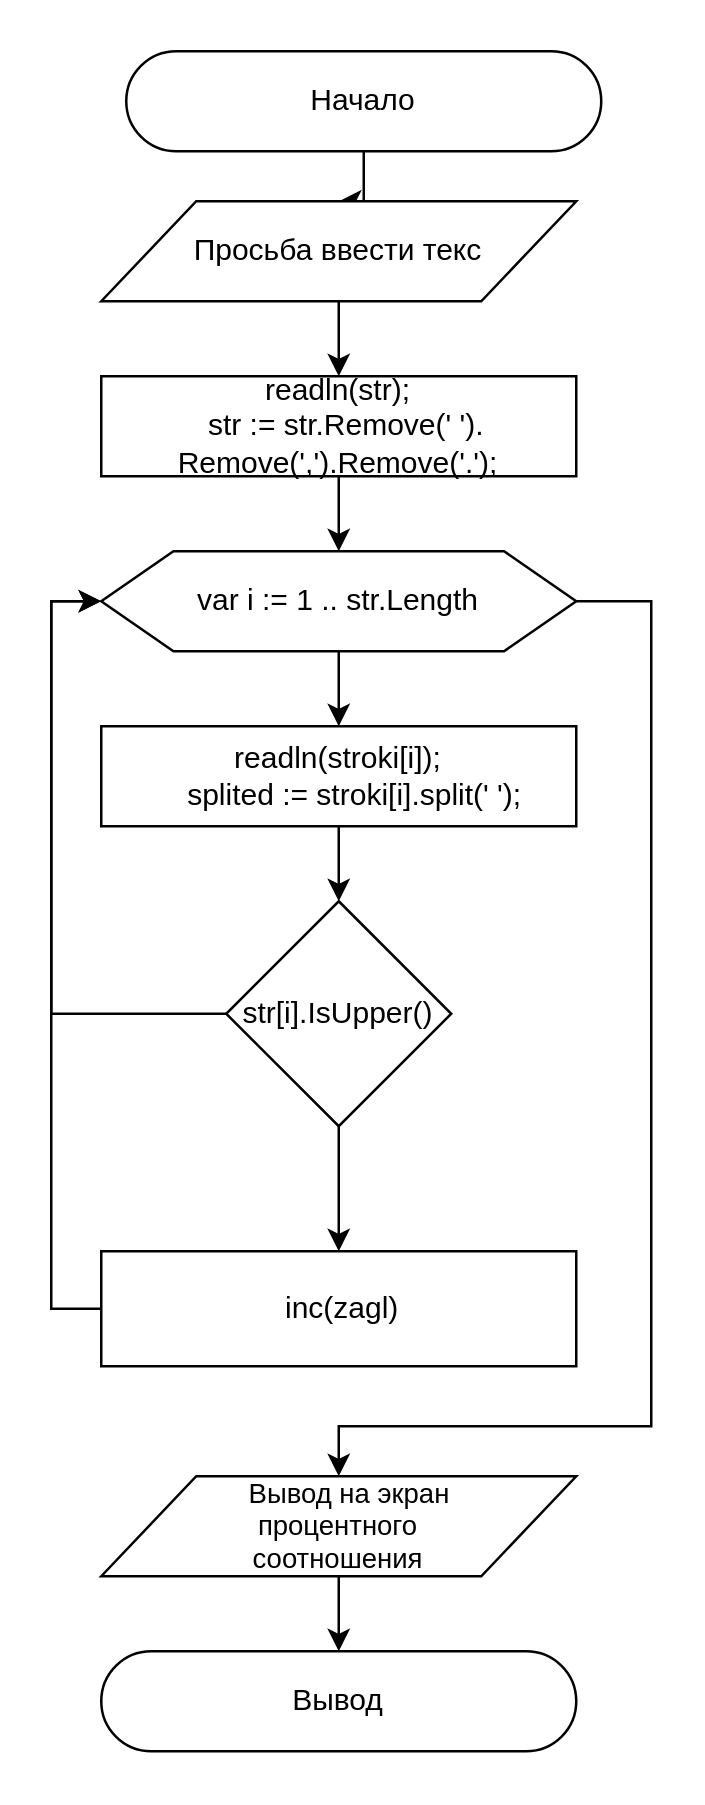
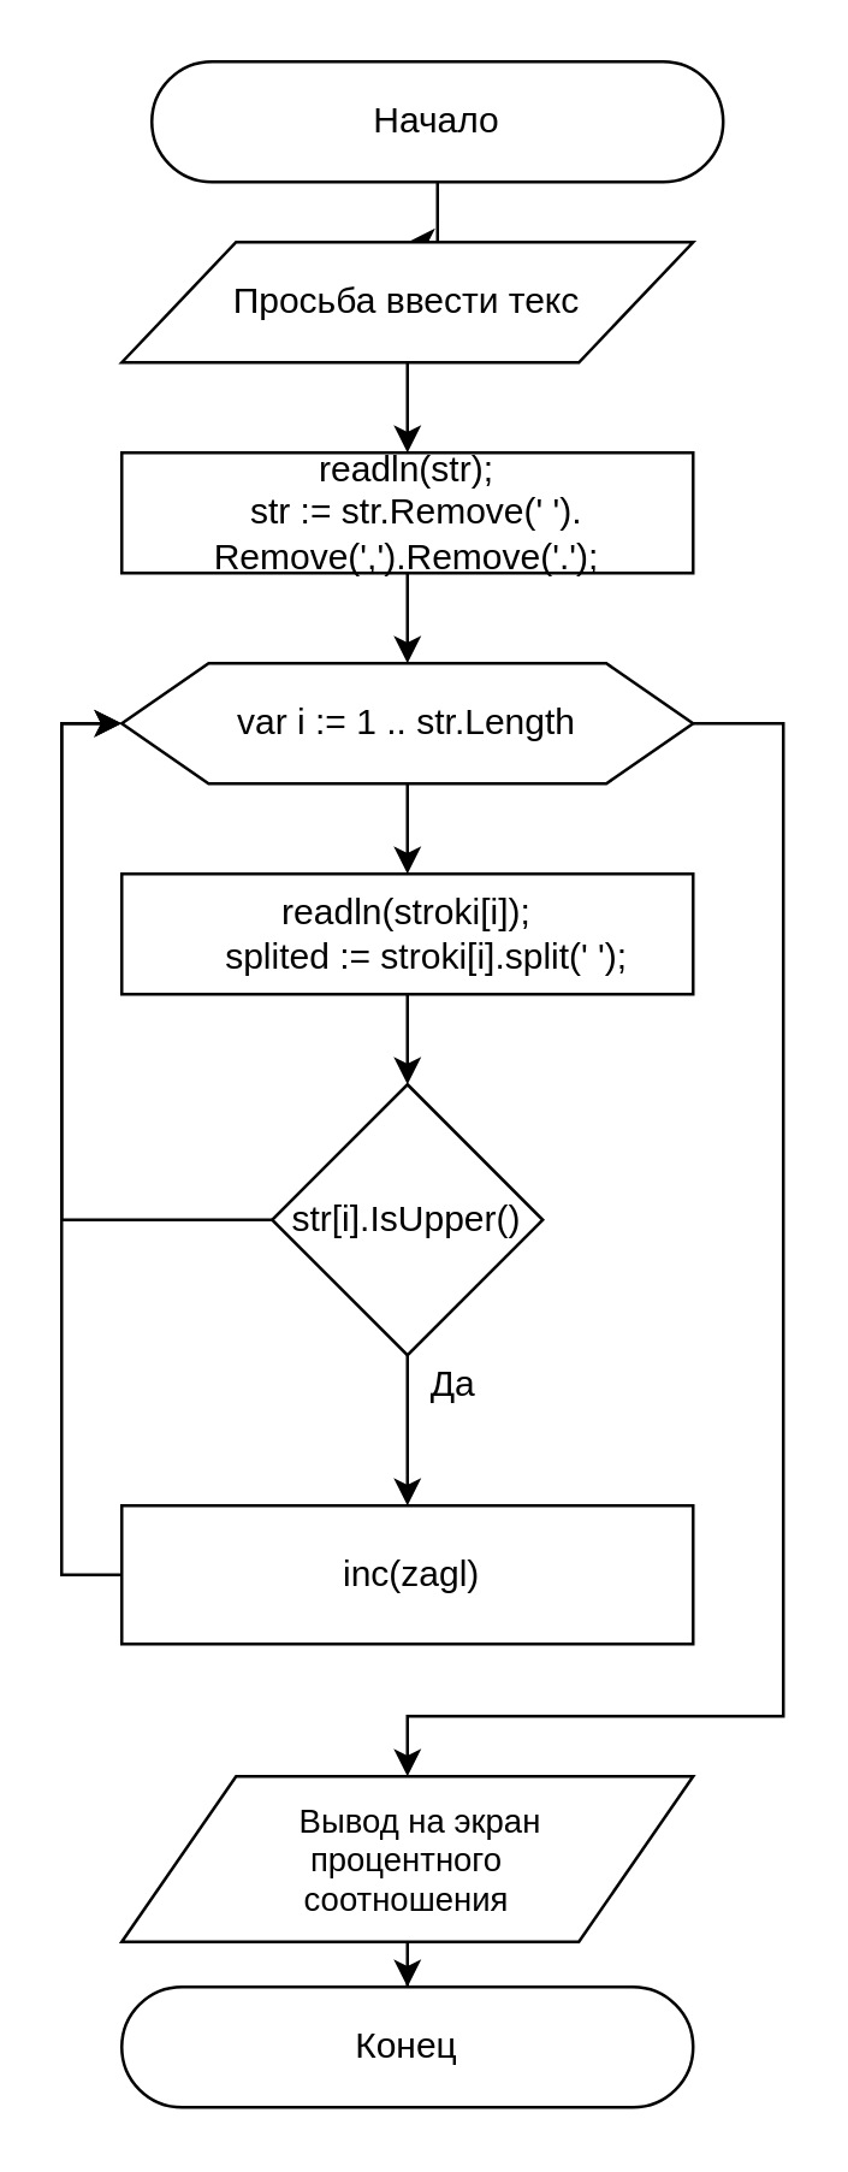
+ <mxCell id="18" value="Да" style="text;html=1;align=center;verticalAlign=middle;resizable=0;points=[];;autosize=1;" parent="1" vertex="1"><mxGeometry x="135" y="450" width="30" height="20" as="geometry" /></mxCell>
- <mxCell id="20" value="&amp;nbsp; &amp;nbsp; Вывод на экран&amp;nbsp;&lt;br style=&quot;font-size: 11px;&quot;&gt;процентного &lt;br style=&quot;font-size: 11px&quot;&gt;соотношения" style="shape=parallelogram;perimeter=parallelogramPerimeter;whiteSpace=wrap;html=1;fontSize=11;" parent="1" vertex="1"><mxGeometry x="40" y="590" width="190" height="40" as="geometry" /></mxCell>
+ <mxCell id="20" value="&amp;nbsp; &amp;nbsp; Вывод на экран&amp;nbsp;&lt;br style=&quot;font-size: 11px;&quot;&gt;процентного &lt;br style=&quot;font-size: 11px&quot;&gt;соотношения" style="shape=parallelogram;perimeter=parallelogramPerimeter;whiteSpace=wrap;html=1;fontSize=11;" parent="1" vertex="1"><mxGeometry x="40" y="590" width="190" height="55" as="geometry" /></mxCell>
- <mxCell id="21" value="Вывод" style="rounded=1;whiteSpace=wrap;html=1;arcSize=50;" parent="1" vertex="1"><mxGeometry x="40" y="660" width="190" height="40" as="geometry" /></mxCell>
+ <mxCell id="21" value="Конец" style="rounded=1;whiteSpace=wrap;html=1;arcSize=50;" parent="1" vertex="1"><mxGeometry x="40" y="660" width="190" height="40" as="geometry" /></mxCell>
